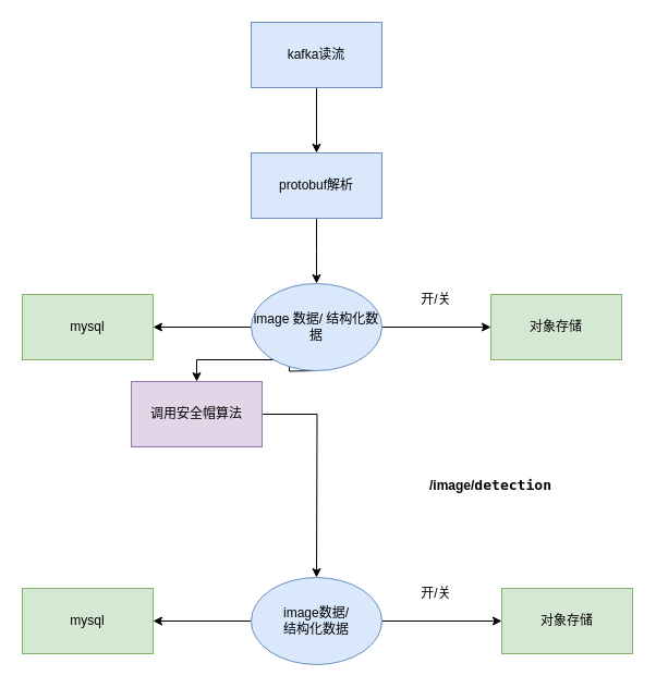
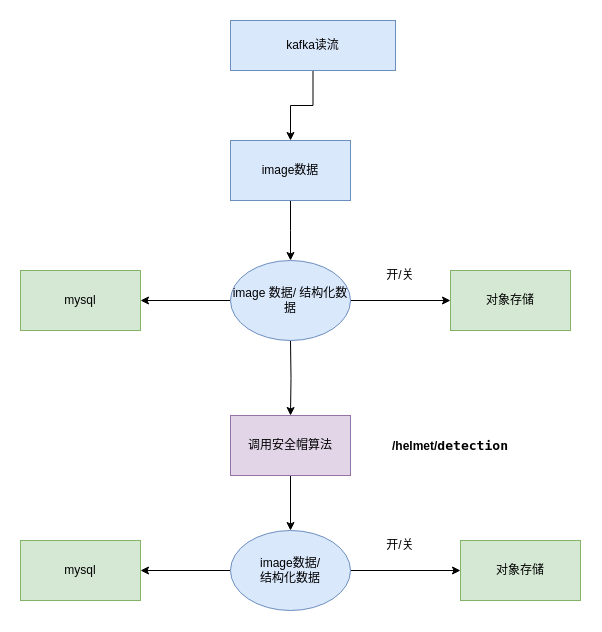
- <mxCell id="3" value="kafka读流" style="rounded=0;whiteSpace=wrap;html=1;fillColor=#dae8fc;strokeColor=#6c8ebf;" vertex="1" parent="1"><mxGeometry x="230" y="20" width="120" height="60" as="geometry" /></mxCell>
+ <mxCell id="3" value="kafka读流" style="rounded=0;whiteSpace=wrap;html=1;fillColor=#dae8fc;strokeColor=#6c8ebf;" vertex="1" parent="1"><mxGeometry x="230" y="20" width="165" height="50" as="geometry" /></mxCell>
- <mxCell id="5" value="protobuf解析" style="rounded=0;whiteSpace=wrap;html=1;fillColor=#dae8fc;strokeColor=#6c8ebf;" vertex="1" parent="1"><mxGeometry x="230" y="140" width="120" height="60" as="geometry" /></mxCell>
+ <mxCell id="5" value="image数据" style="rounded=0;whiteSpace=wrap;html=1;fillColor=#dae8fc;strokeColor=#6c8ebf;" vertex="1" parent="1"><mxGeometry x="230" y="140" width="120" height="60" as="geometry" /></mxCell>
- <mxCell id="9" value="调用安全帽算法" style="rounded=0;whiteSpace=wrap;html=1;fillColor=#e1d5e7;strokeColor=#9673a6;" vertex="1" parent="1"><mxGeometry x="120" y="350" width="120" height="60" as="geometry" /></mxCell>
+ <mxCell id="9" value="调用安全帽算法" style="rounded=0;whiteSpace=wrap;html=1;fillColor=#e1d5e7;strokeColor=#9673a6;" vertex="1" parent="1"><mxGeometry x="230" y="415" width="120" height="60" as="geometry" /></mxCell>
- <mxCell id="21" value="/image/&lt;span style=&quot;background-color: rgb(255, 255, 255); font-family: &amp;quot;JetBrains Mono&amp;quot;, monospace; font-size: 9.8pt;&quot;&gt;detection&lt;/span&gt;" style="text;html=1;strokeColor=none;fillColor=none;align=center;verticalAlign=middle;whiteSpace=wrap;rounded=0;fontStyle=1;fontColor=#000000;" vertex="1" parent="1"><mxGeometry x="380" y="430" width="140" height="30" as="geometry" /></mxCell>
+ <mxCell id="21" value="/helmet/&lt;span style=&quot;background-color: rgb(255, 255, 255); font-family: &amp;quot;JetBrains Mono&amp;quot;, monospace; font-size: 9.8pt;&quot;&gt;detection&lt;/span&gt;" style="text;html=1;strokeColor=none;fillColor=none;align=center;verticalAlign=middle;whiteSpace=wrap;rounded=0;fontStyle=1;fontColor=#000000;" vertex="1" parent="1"><mxGeometry x="380" y="430" width="140" height="30" as="geometry" /></mxCell>
